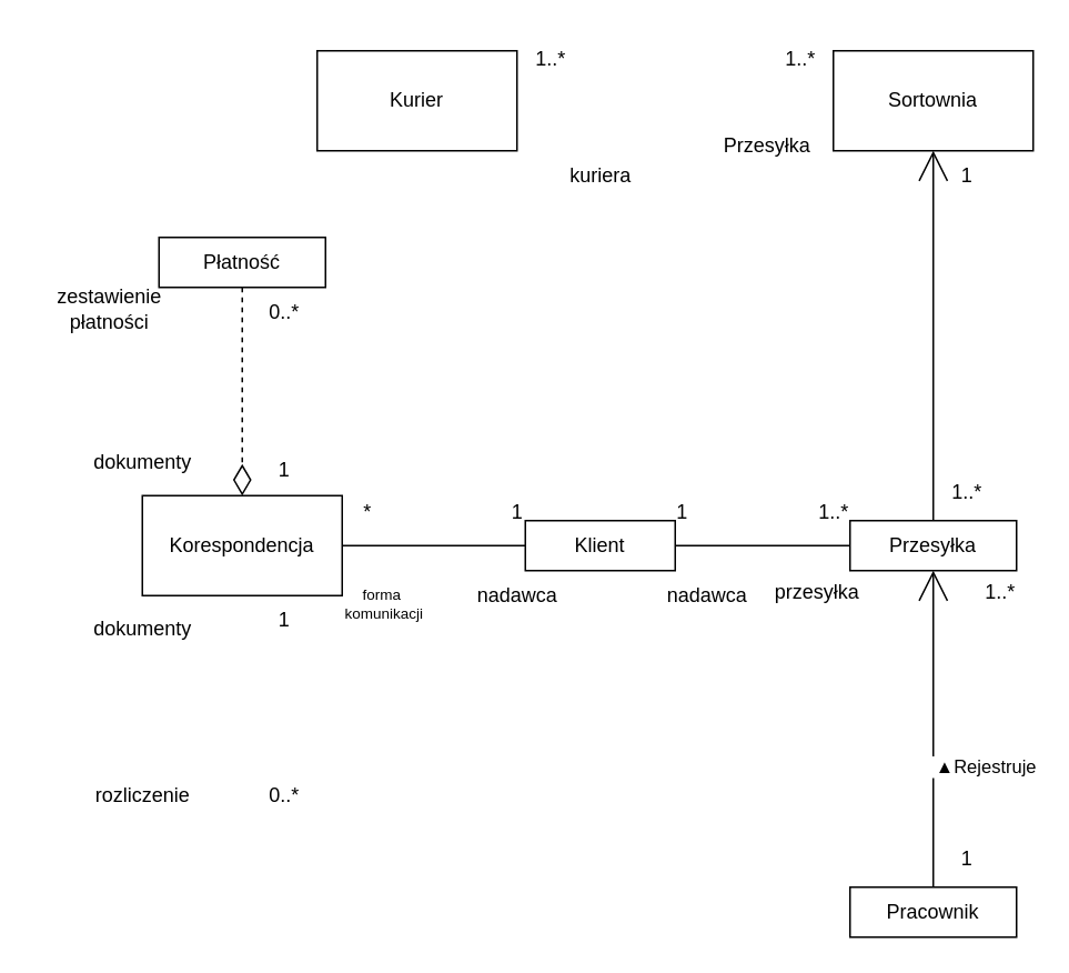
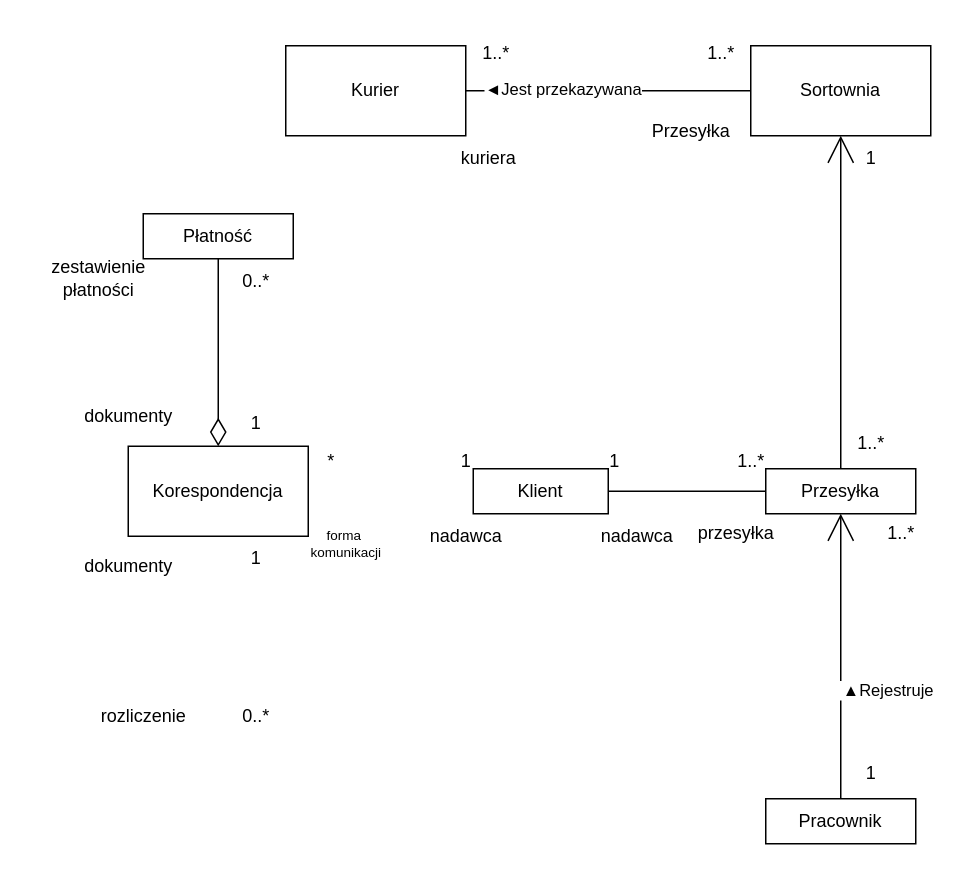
+ <mxCell id="27" style="edgeStyle=orthogonalEdgeStyle;rounded=0;orthogonalLoop=1;jettySize=auto;html=1;exitX=0;exitY=0.5;exitDx=0;exitDy=0;entryX=1;entryY=0.5;entryDx=0;entryDy=0;endArrow=none;startFill=0;" edge="1" parent="1" source="29" target="36"><mxGeometry relative="1" as="geometry"><mxPoint x="450" y="132" as="targetPoint" /></mxGeometry></mxCell>
+ <mxCell id="28" value="◄Jest przekazywana" style="edgeLabel;html=1;align=center;verticalAlign=middle;resizable=0;points=[];" vertex="1" connectable="0" parent="27"><mxGeometry x="0.326" y="-2" relative="1" as="geometry"><mxPoint as="offset" /></mxGeometry></mxCell>
- <mxCell id="40" value="kuriera" style="text;html=1;align=center;verticalAlign=middle;resizable=0;points=[];autosize=1;strokeColor=none;fillColor=none;" vertex="1" parent="1"><mxGeometry x="330" y="90" width="60" height="30" as="geometry" /></mxCell>
+ <mxCell id="40" value="kuriera" style="text;html=1;align=center;verticalAlign=middle;resizable=0;points=[];autosize=1;strokeColor=none;fillColor=none;" vertex="1" parent="1"><mxGeometry x="295" y="90" width="60" height="30" as="geometry" /></mxCell>
- <mxCell id="8" style="edgeStyle=orthogonalEdgeStyle;rounded=0;orthogonalLoop=1;jettySize=auto;html=1;exitX=0.5;exitY=1;exitDx=0;exitDy=0;entryX=0.5;entryY=0;entryDx=0;entryDy=0;endArrow=diamondThin;startFill=0;endFill=0;endSize=16;dashed=1;" edge="1" parent="1" source="9" target="11"><mxGeometry relative="1" as="geometry" /></mxCell>
+ <mxCell id="8" style="edgeStyle=orthogonalEdgeStyle;rounded=0;orthogonalLoop=1;jettySize=auto;html=1;exitX=0.5;exitY=1;exitDx=0;exitDy=0;entryX=0.5;entryY=0;entryDx=0;entryDy=0;endArrow=diamondThin;startFill=0;endFill=0;endSize=16;" edge="1" parent="1" source="9" target="11"><mxGeometry relative="1" as="geometry" /></mxCell>
- <mxCell id="10" value="" style="endArrow=none;html=1;rounded=0;entryX=1;entryY=0.5;entryDx=0;entryDy=0;exitX=0;exitY=0.5;exitDx=0;exitDy=0;startFill=0;" edge="1" parent="1" source="3" target="11"><mxGeometry width="50" height="50" relative="1" as="geometry"><mxPoint x="325" y="392" as="sourcePoint" /><mxPoint x="375" y="342" as="targetPoint" /></mxGeometry></mxCell>
- <mxCell id="14" value="rozliczenie" style="text;html=1;align=center;verticalAlign=middle;resizable=0;points=[];autosize=1;strokeColor=none;fillColor=none;" vertex="1" parent="1"><mxGeometry x="45" y="462" width="80" height="30" as="geometry" /></mxCell>
+ <mxCell id="14" value="rozliczenie" style="text;html=1;align=center;verticalAlign=middle;resizable=0;points=[];autosize=1;strokeColor=none;fillColor=none;" vertex="1" parent="1"><mxGeometry x="55" y="462" width="80" height="30" as="geometry" /></mxCell>
